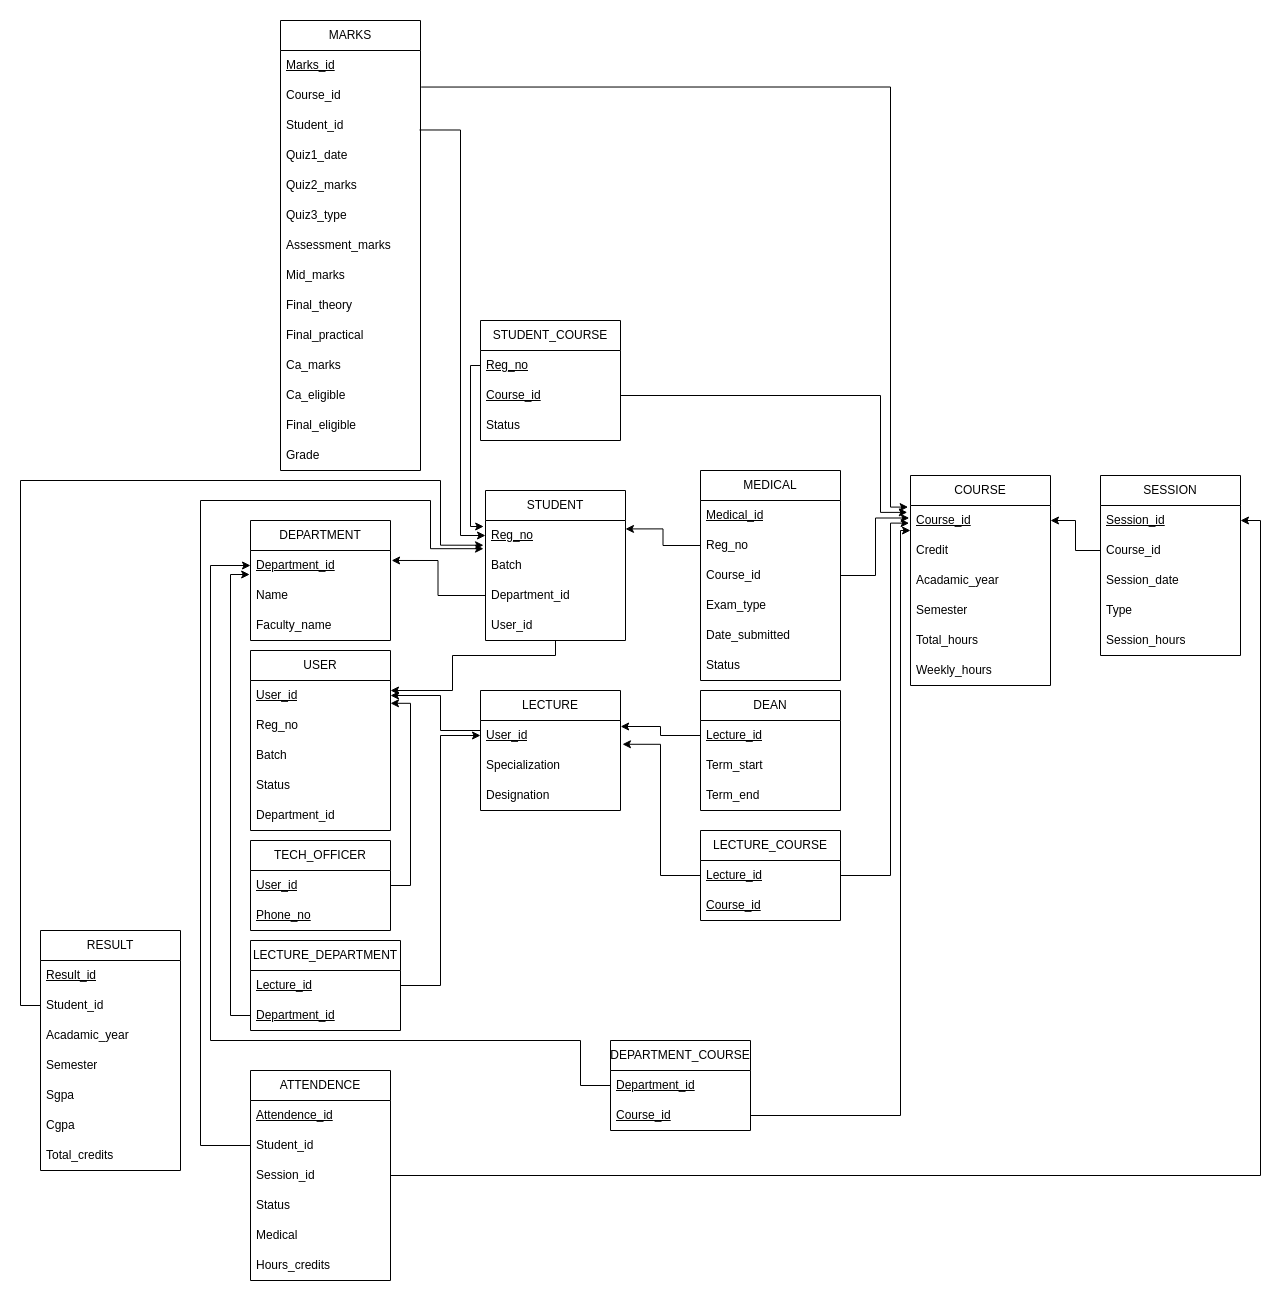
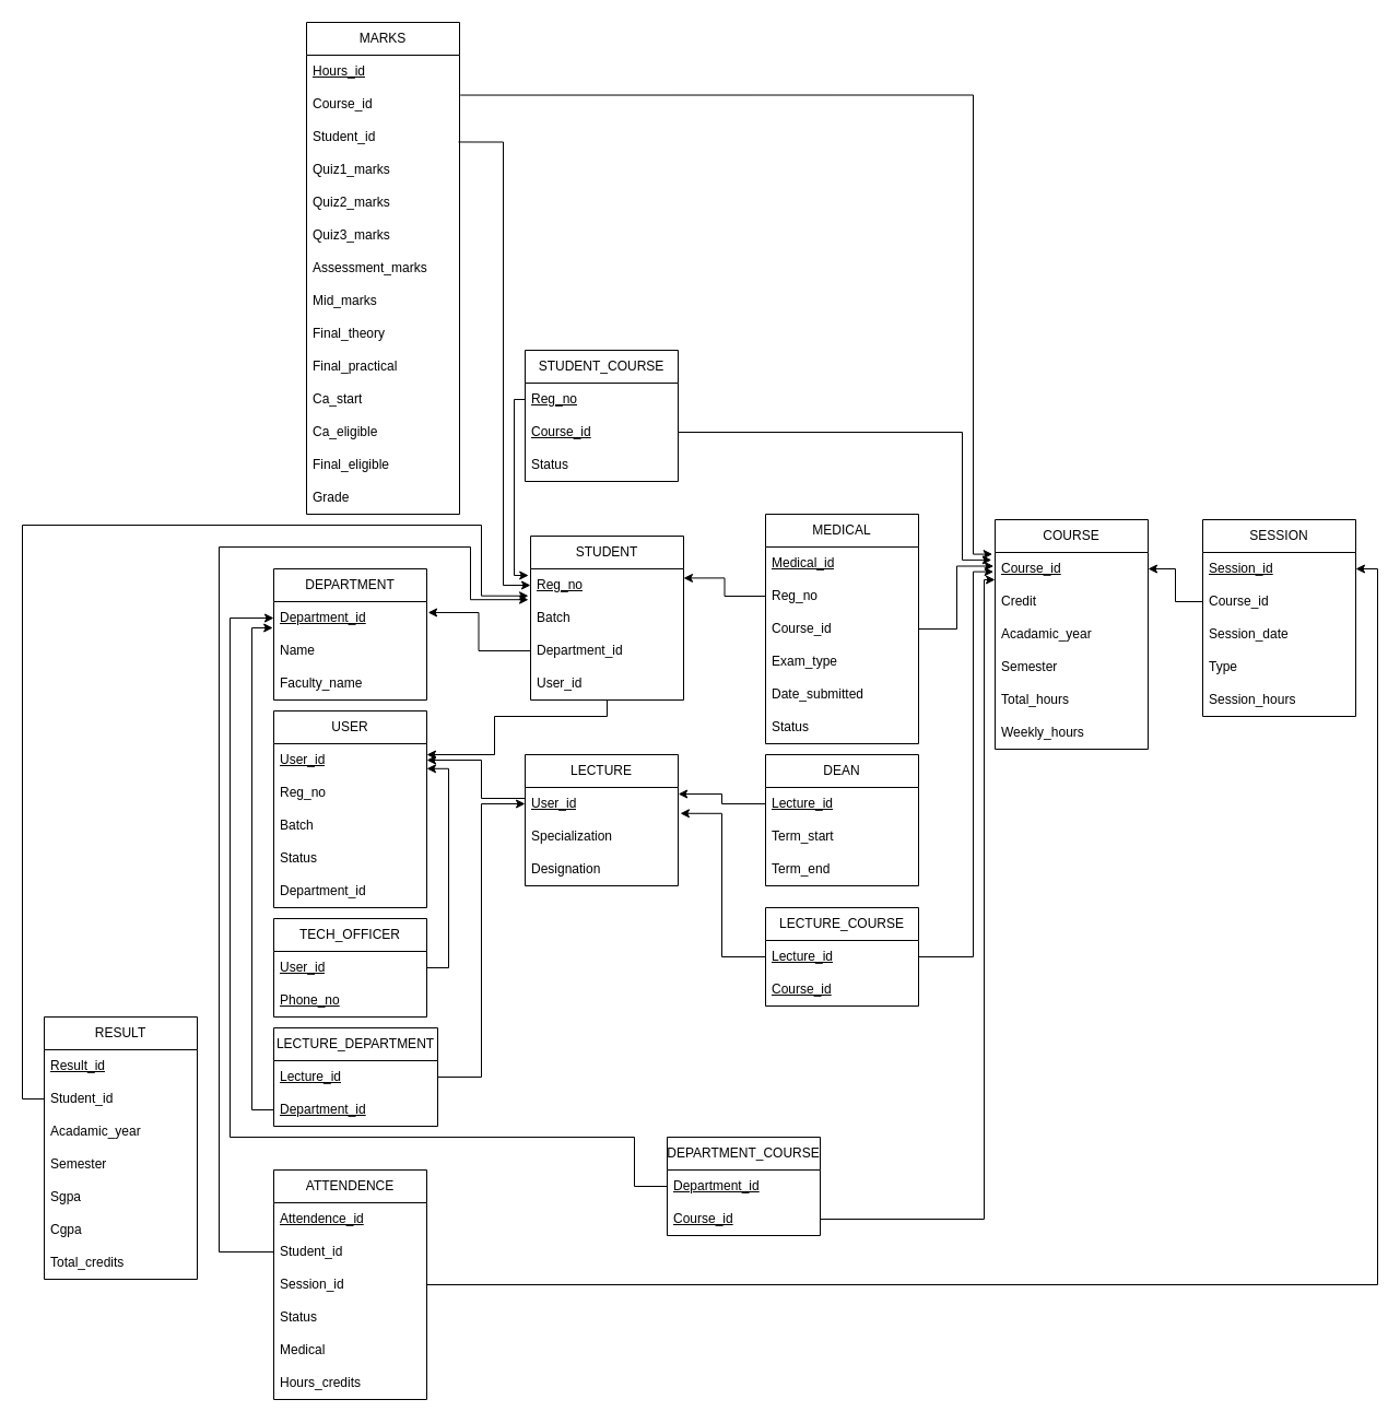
- <mxCell id="60" value="&lt;u&gt;Marks_id&lt;/u&gt;" style="text;strokeColor=none;fillColor=none;align=left;verticalAlign=middle;spacingLeft=4;spacingRight=4;overflow=hidden;points=[[0,0.5],[1,0.5]];portConstraint=eastwest;rotatable=0;whiteSpace=wrap;html=1;" parent="59" vertex="1"><mxGeometry y="30" width="140" height="30" as="geometry" /></mxCell>
+ <mxCell id="60" value="&lt;u&gt;Hours_id&lt;/u&gt;" style="text;strokeColor=none;fillColor=none;align=left;verticalAlign=middle;spacingLeft=4;spacingRight=4;overflow=hidden;points=[[0,0.5],[1,0.5]];portConstraint=eastwest;rotatable=0;whiteSpace=wrap;html=1;" parent="59" vertex="1"><mxGeometry y="30" width="140" height="30" as="geometry" /></mxCell>
- <mxCell id="63" value="Quiz1_date" style="text;strokeColor=none;fillColor=none;align=left;verticalAlign=middle;spacingLeft=4;spacingRight=4;overflow=hidden;points=[[0,0.5],[1,0.5]];portConstraint=eastwest;rotatable=0;whiteSpace=wrap;html=1;" parent="59" vertex="1"><mxGeometry y="120" width="140" height="30" as="geometry" /></mxCell>
+ <mxCell id="63" value="Quiz1_marks" style="text;strokeColor=none;fillColor=none;align=left;verticalAlign=middle;spacingLeft=4;spacingRight=4;overflow=hidden;points=[[0,0.5],[1,0.5]];portConstraint=eastwest;rotatable=0;whiteSpace=wrap;html=1;" parent="59" vertex="1"><mxGeometry y="120" width="140" height="30" as="geometry" /></mxCell>
- <mxCell id="65" value="Quiz3_type" style="text;strokeColor=none;fillColor=none;align=left;verticalAlign=middle;spacingLeft=4;spacingRight=4;overflow=hidden;points=[[0,0.5],[1,0.5]];portConstraint=eastwest;rotatable=0;whiteSpace=wrap;html=1;" parent="59" vertex="1"><mxGeometry y="180" width="140" height="30" as="geometry" /></mxCell>
+ <mxCell id="65" value="Quiz3_marks" style="text;strokeColor=none;fillColor=none;align=left;verticalAlign=middle;spacingLeft=4;spacingRight=4;overflow=hidden;points=[[0,0.5],[1,0.5]];portConstraint=eastwest;rotatable=0;whiteSpace=wrap;html=1;" parent="59" vertex="1"><mxGeometry y="180" width="140" height="30" as="geometry" /></mxCell>
- <mxCell id="70" value="Ca_marks" style="text;strokeColor=none;fillColor=none;align=left;verticalAlign=middle;spacingLeft=4;spacingRight=4;overflow=hidden;points=[[0,0.5],[1,0.5]];portConstraint=eastwest;rotatable=0;whiteSpace=wrap;html=1;" parent="59" vertex="1"><mxGeometry y="330" width="140" height="30" as="geometry" /></mxCell>
+ <mxCell id="70" value="Ca_start" style="text;strokeColor=none;fillColor=none;align=left;verticalAlign=middle;spacingLeft=4;spacingRight=4;overflow=hidden;points=[[0,0.5],[1,0.5]];portConstraint=eastwest;rotatable=0;whiteSpace=wrap;html=1;" parent="59" vertex="1"><mxGeometry y="330" width="140" height="30" as="geometry" /></mxCell>
